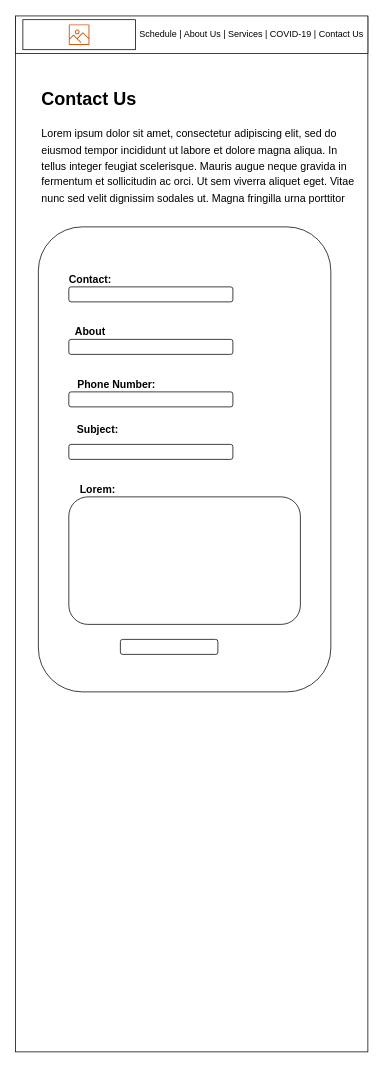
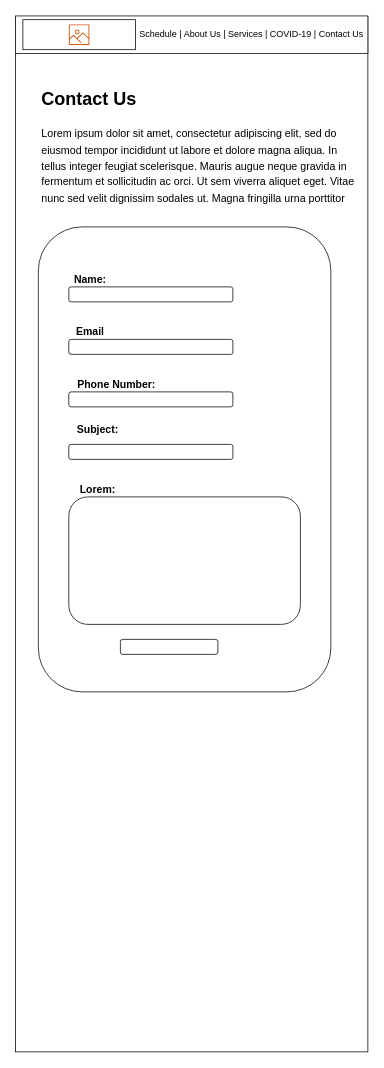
- <mxCell id="9" value="&lt;b&gt;&lt;font style=&quot;font-size: 14px&quot;&gt;Contact:&lt;/font&gt;&lt;/b&gt;" style="text;html=1;strokeColor=none;fillColor=none;align=center;verticalAlign=middle;whiteSpace=wrap;rounded=0;" vertex="1" parent="1"><mxGeometry x="70" y="362" width="100" height="20" as="geometry" /></mxCell>
+ <mxCell id="9" value="&lt;b&gt;&lt;font style=&quot;font-size: 14px&quot;&gt;Name:&lt;/font&gt;&lt;/b&gt;" style="text;html=1;strokeColor=none;fillColor=none;align=center;verticalAlign=middle;whiteSpace=wrap;rounded=0;" vertex="1" parent="1"><mxGeometry x="70" y="362" width="100" height="20" as="geometry" /></mxCell>
- <mxCell id="11" value="&lt;b&gt;&lt;font style=&quot;font-size: 14px&quot;&gt;About&lt;/font&gt;&lt;/b&gt;" style="text;html=1;strokeColor=none;fillColor=none;align=center;verticalAlign=middle;whiteSpace=wrap;rounded=0;" vertex="1" parent="1"><mxGeometry x="70" y="432" width="100" height="20" as="geometry" /></mxCell>
+ <mxCell id="11" value="&lt;b&gt;&lt;font style=&quot;font-size: 14px&quot;&gt;Email&lt;/font&gt;&lt;/b&gt;" style="text;html=1;strokeColor=none;fillColor=none;align=center;verticalAlign=middle;whiteSpace=wrap;rounded=0;" vertex="1" parent="1"><mxGeometry x="70" y="432" width="100" height="20" as="geometry" /></mxCell>
